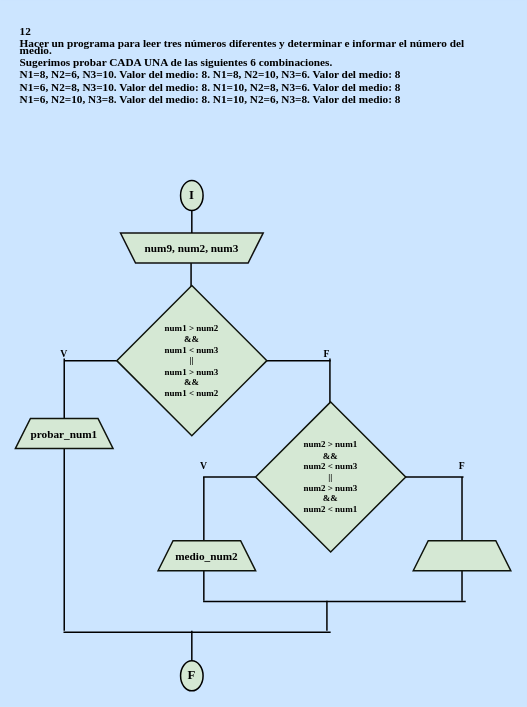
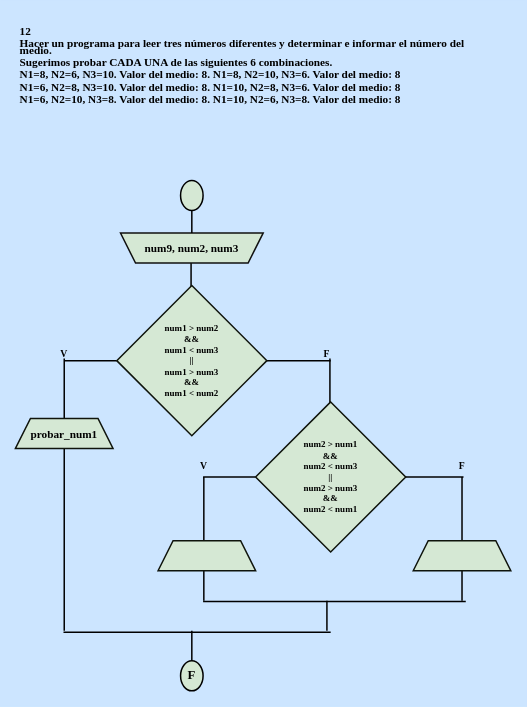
- <mxCell id="24" value="&lt;b&gt;&lt;font color=&quot;#000000&quot; style=&quot;font-size: 17px;&quot; face=&quot;Comic Sans MS&quot;&gt;I&lt;/font&gt;&lt;/b&gt;" style="text;strokeColor=none;align=center;fillColor=none;html=1;verticalAlign=middle;whiteSpace=wrap;rounded=0;fontFamily=Architects Daughter;fontSource=https%3A%2F%2Ffonts.googleapis.com%2Fcss%3Ffamily%3DArchitects%2BDaughter;aspect=fixed;container=0;" vertex="1" parent="1"><mxGeometry x="240" y="245" width="30" height="30" as="geometry" /></mxCell>
- <mxCell id="33" value="&lt;b&gt;&lt;font color=&quot;#000000&quot; style=&quot;font-size: 15px;&quot; face=&quot;Comic Sans MS&quot;&gt;medio_num2&lt;/font&gt;&lt;/b&gt;" style="text;strokeColor=none;align=center;fillColor=none;html=1;verticalAlign=middle;whiteSpace=wrap;rounded=0;fontFamily=Architects Daughter;fontSource=https://fonts.googleapis.com/css?family=Architects+Daughter;aspect=fixed;container=0;" vertex="1" parent="1"><mxGeometry x="220" y="722.5" width="110" height="35" as="geometry" /></mxCell>
